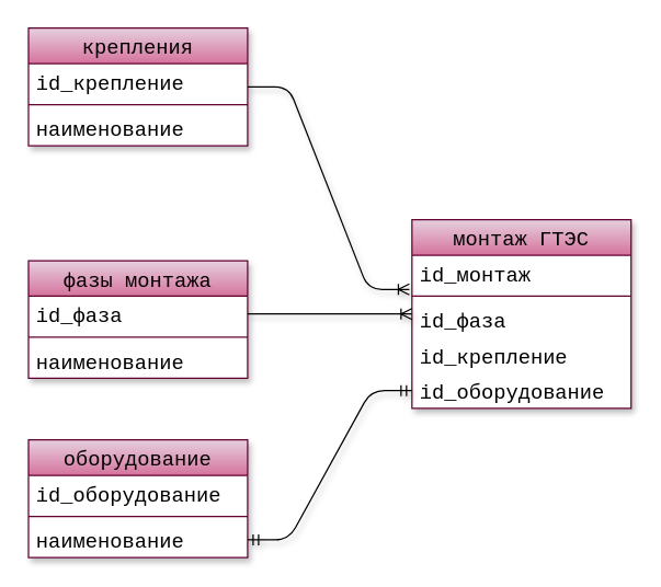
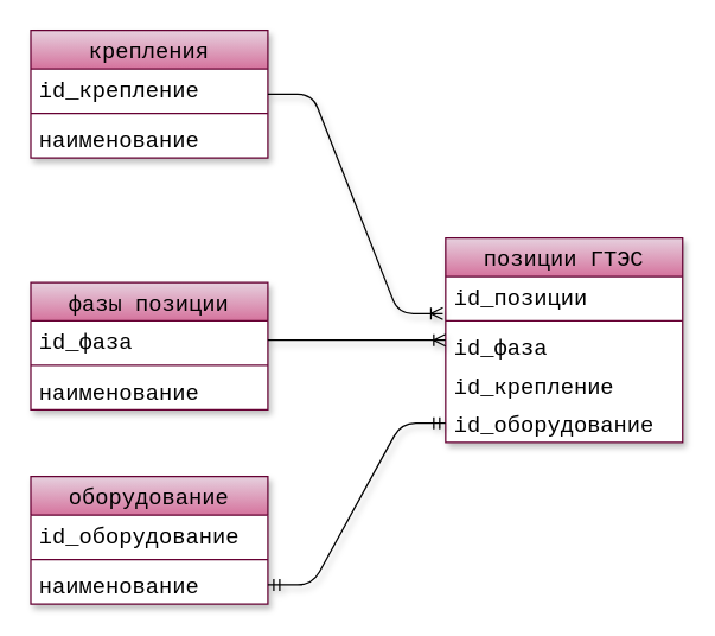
- <mxCell id="10" value="монтаж ГТЭС" style="swimlane;fontStyle=0;childLayout=stackLayout;horizontal=1;startSize=26;fillColor=#e6d0de;horizontalStack=0;resizeParent=1;resizeParentMax=0;resizeLast=0;collapsible=1;marginBottom=0;swimlaneFillColor=#ffffff;align=center;fontSize=15;strokeColor=#660033;strokeWidth=1;shadow=1;verticalAlign=middle;fontFamily=Courier New;gradientColor=#d5739d;" vertex="1" parent="1"><mxGeometry x="300" y="160" width="160" height="138" as="geometry" /></mxCell>
+ <mxCell id="10" value="позиции ГТЭС" style="swimlane;fontStyle=0;childLayout=stackLayout;horizontal=1;startSize=26;fillColor=#e6d0de;horizontalStack=0;resizeParent=1;resizeParentMax=0;resizeLast=0;collapsible=1;marginBottom=0;swimlaneFillColor=#ffffff;align=center;fontSize=15;strokeColor=#660033;strokeWidth=1;shadow=1;verticalAlign=middle;fontFamily=Courier New;gradientColor=#d5739d;" vertex="1" parent="1"><mxGeometry x="300" y="160" width="160" height="138" as="geometry" /></mxCell>
- <mxCell id="11" value="id_монтаж" style="text;strokeColor=none;fillColor=none;spacingLeft=4;spacingRight=4;overflow=hidden;rotatable=0;points=[[0,0.5],[1,0.5]];portConstraint=eastwest;fontSize=15;shadow=0;comic=0;startSize=58;verticalAlign=middle;fontFamily=Courier New;fontStyle=0" vertex="1" parent="10"><mxGeometry y="26" width="160" height="26" as="geometry" /></mxCell>
+ <mxCell id="11" value="id_позиции" style="text;strokeColor=none;fillColor=none;spacingLeft=4;spacingRight=4;overflow=hidden;rotatable=0;points=[[0,0.5],[1,0.5]];portConstraint=eastwest;fontSize=15;shadow=0;comic=0;startSize=58;verticalAlign=middle;fontFamily=Courier New;fontStyle=0" vertex="1" parent="10"><mxGeometry y="26" width="160" height="26" as="geometry" /></mxCell>
- <mxCell id="2" value="фазы монтажа" style="swimlane;fontStyle=0;childLayout=stackLayout;horizontal=1;startSize=26;fillColor=#e6d0de;horizontalStack=0;resizeParent=1;resizeParentMax=0;resizeLast=0;collapsible=1;marginBottom=0;swimlaneFillColor=#ffffff;align=center;fontSize=15;strokeColor=#660033;strokeWidth=1;shadow=1;verticalAlign=middle;fontFamily=Courier New;gradientColor=#d5739d;" vertex="1" parent="1"><mxGeometry x="20" y="190" width="160" height="86" as="geometry" /></mxCell>
+ <mxCell id="2" value="фазы позиции" style="swimlane;fontStyle=0;childLayout=stackLayout;horizontal=1;startSize=26;fillColor=#e6d0de;horizontalStack=0;resizeParent=1;resizeParentMax=0;resizeLast=0;collapsible=1;marginBottom=0;swimlaneFillColor=#ffffff;align=center;fontSize=15;strokeColor=#660033;strokeWidth=1;shadow=1;verticalAlign=middle;fontFamily=Courier New;gradientColor=#d5739d;" vertex="1" parent="1"><mxGeometry x="20" y="190" width="160" height="86" as="geometry" /></mxCell>
